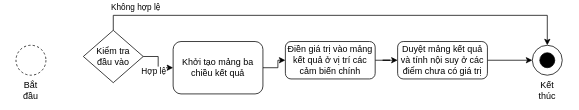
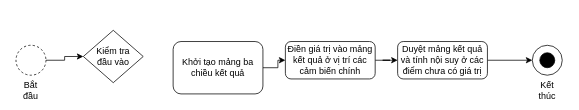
- <mxCell id="7" value="Không hợp lệ" style="edgeStyle=orthogonalEdgeStyle;rounded=0;orthogonalLoop=1;jettySize=auto;html=1;entryX=0.5;entryY=0;entryDx=0;entryDy=0;" edge="1" parent="1" source="8" target="13"><mxGeometry x="-0.844" y="10" relative="1" as="geometry"><Array as="points"><mxPoint x="150" y="20" /><mxPoint x="730" y="20" /></Array><mxPoint as="offset" /></mxGeometry></mxCell>
+ <mxCell id="2" style="edgeStyle=orthogonalEdgeStyle;rounded=0;orthogonalLoop=1;jettySize=auto;html=1;entryX=0;entryY=0.5;entryDx=0;entryDy=0;" edge="1" parent="1" source="3" target="8"><mxGeometry relative="1" as="geometry" /></mxCell>
- <mxCell id="6" value="Hợp lệ" style="edgeStyle=orthogonalEdgeStyle;rounded=0;orthogonalLoop=1;jettySize=auto;html=1;" edge="1" parent="1" source="8" target="5"><mxGeometry x="-0.5" y="-20" relative="1" as="geometry"><mxPoint as="offset" /></mxGeometry></mxCell>
